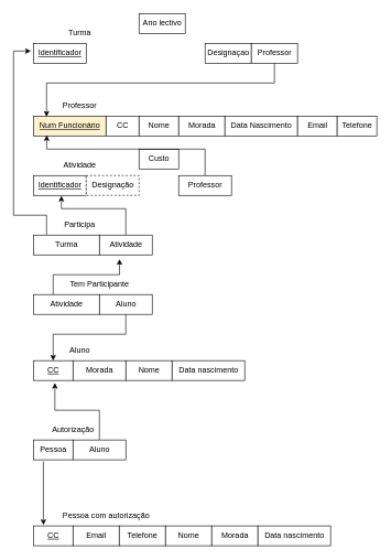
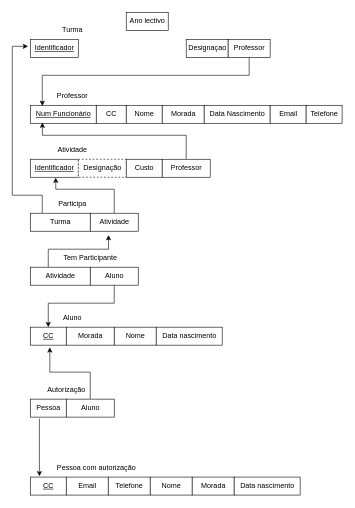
- <mxCell id="5" value="&lt;u&gt;Num Funcionário&lt;/u&gt;" style="strokeWidth=1;fontStyle=0;html=1;fillColor=#fff2cc;" vertex="1" parent="1"><mxGeometry x="50" y="175" width="110" height="30" as="geometry" /></mxCell>
+ <mxCell id="5" value="&lt;u&gt;Num Funcionário&lt;/u&gt;" style="strokeWidth=1;fontStyle=0;html=1;" vertex="1" parent="1"><mxGeometry x="50" y="175" width="110" height="30" as="geometry" /></mxCell>
- <mxCell id="11" value="Custo" style="strokeWidth=1;fontStyle=0;html=1;" vertex="1" parent="1"><mxGeometry x="210" y="225" width="60" height="30" as="geometry" /></mxCell>
+ <mxCell id="11" value="Custo" style="strokeWidth=1;fontStyle=0;html=1;" vertex="1" parent="1"><mxGeometry x="210" y="265" width="60" height="30" as="geometry" /></mxCell>
